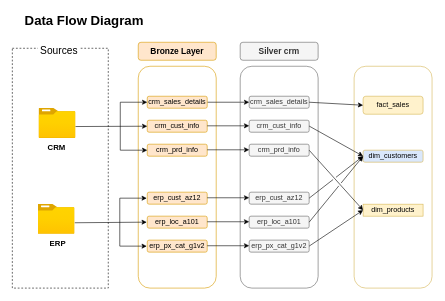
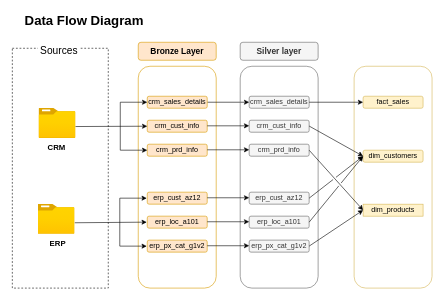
- <mxCell id="24" value="Silver crm" style="rounded=1;whiteSpace=wrap;html=1;fillColor=#f5f5f5;strokeColor=#666666;fontSize=14;fontStyle=1;fontColor=#333333;" parent="1" vertex="1"><mxGeometry x="400" y="70" width="130" height="30" as="geometry" /></mxCell>
+ <mxCell id="24" value="Silver layer" style="rounded=1;whiteSpace=wrap;html=1;fillColor=#f5f5f5;strokeColor=#666666;fontSize=14;fontStyle=1;fontColor=#333333;" parent="1" vertex="1"><mxGeometry x="400" y="70" width="130" height="30" as="geometry" /></mxCell>
- <mxCell id="38" value="fact_sales" style="rounded=1;whiteSpace=wrap;html=1;fillColor=#fff2cc;strokeColor=#d6b656;fontSize=12;fontStyle=0;" vertex="1" parent="1"><mxGeometry x="605" y="160" width="100" height="30" as="geometry" /></mxCell>
+ <mxCell id="38" value="fact_sales" style="rounded=1;whiteSpace=wrap;html=1;fillColor=#fff2cc;strokeColor=#d6b656;fontSize=12;fontStyle=0;" vertex="1" parent="1"><mxGeometry x="605" y="160" width="100" height="20" as="geometry" /></mxCell>
- <mxCell id="39" value="dim_customers" style="rounded=1;whiteSpace=wrap;html=1;fillColor=#dae8fc;strokeColor=#d6b656;fontSize=12;fontStyle=0;" vertex="1" parent="1"><mxGeometry x="605" y="250" width="100" height="20" as="geometry" /></mxCell>
+ <mxCell id="39" value="dim_customers" style="rounded=1;whiteSpace=wrap;html=1;fillColor=#fff2cc;strokeColor=#d6b656;fontSize=12;fontStyle=0;" vertex="1" parent="1"><mxGeometry x="605" y="250" width="100" height="20" as="geometry" /></mxCell>
